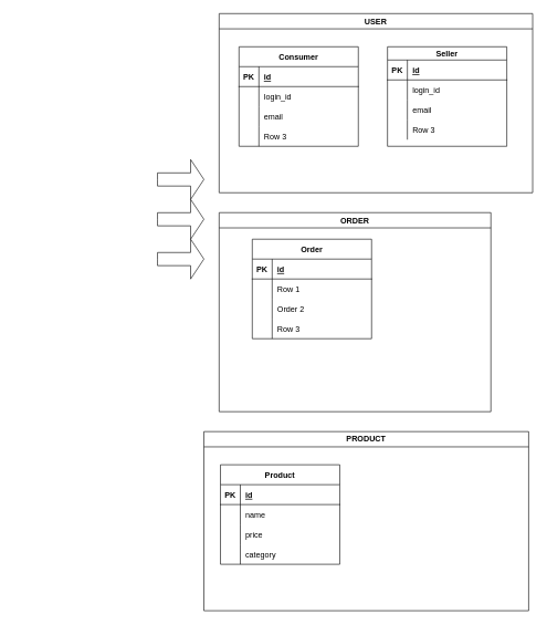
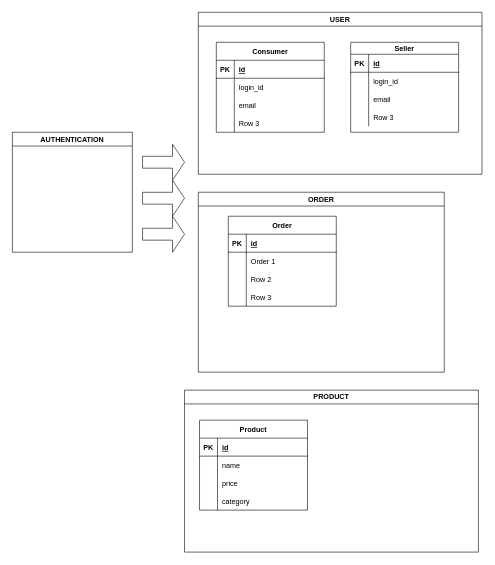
+ <mxCell id="57" value="AUTHENTICATION" style="swimlane;whiteSpace=wrap;html=1;" vertex="1" parent="1"><mxGeometry x="20" y="220" width="200" height="200" as="geometry" /></mxCell>
- <mxCell id="50" value="Row 1" style="shape=partialRectangle;connectable=0;fillColor=none;top=0;left=0;bottom=0;right=0;align=left;spacingLeft=6;overflow=hidden;" vertex="1" parent="48"><mxGeometry x="30" width="150" height="30" as="geometry"><mxRectangle width="150" height="30" as="alternateBounds" /></mxGeometry></mxCell>
+ <mxCell id="50" value="Order 1" style="shape=partialRectangle;connectable=0;fillColor=none;top=0;left=0;bottom=0;right=0;align=left;spacingLeft=6;overflow=hidden;" vertex="1" parent="48"><mxGeometry x="30" width="150" height="30" as="geometry"><mxRectangle width="150" height="30" as="alternateBounds" /></mxGeometry></mxCell>
- <mxCell id="53" value="Order 2" style="shape=partialRectangle;connectable=0;fillColor=none;top=0;left=0;bottom=0;right=0;align=left;spacingLeft=6;overflow=hidden;" vertex="1" parent="51"><mxGeometry x="30" width="150" height="30" as="geometry"><mxRectangle width="150" height="30" as="alternateBounds" /></mxGeometry></mxCell>
+ <mxCell id="53" value="Row 2" style="shape=partialRectangle;connectable=0;fillColor=none;top=0;left=0;bottom=0;right=0;align=left;spacingLeft=6;overflow=hidden;" vertex="1" parent="51"><mxGeometry x="30" width="150" height="30" as="geometry"><mxRectangle width="150" height="30" as="alternateBounds" /></mxGeometry></mxCell>
